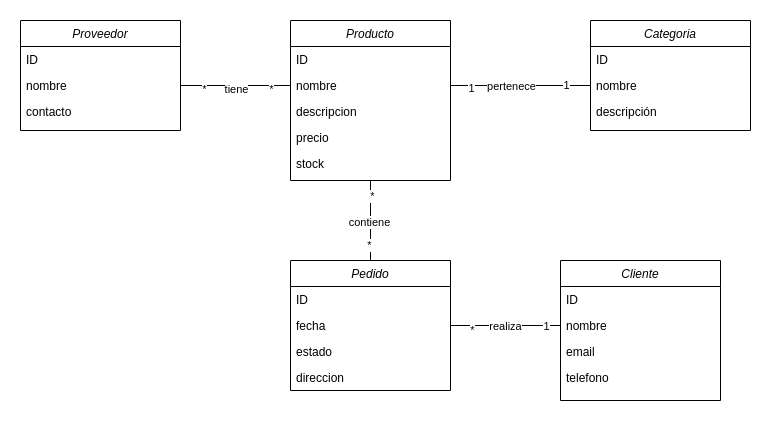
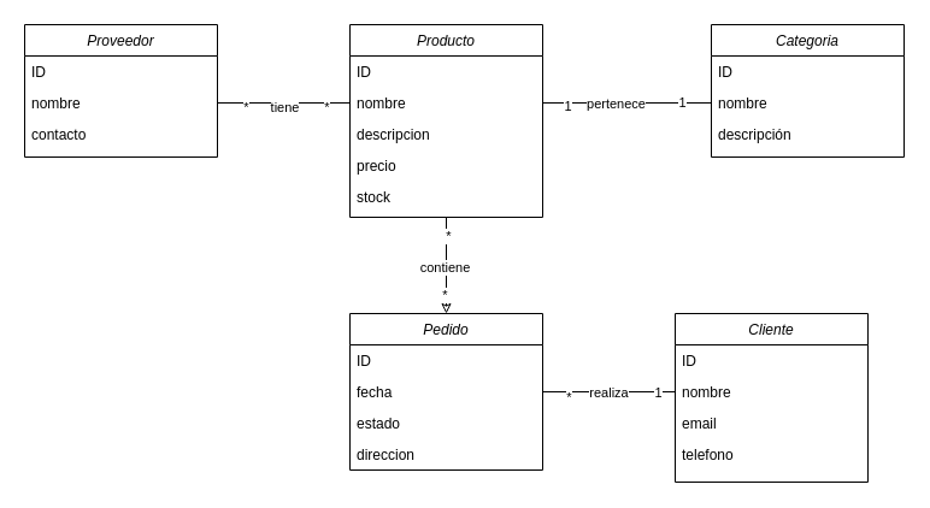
- <mxCell id="2" style="edgeStyle=orthogonalEdgeStyle;rounded=0;orthogonalLoop=1;jettySize=auto;html=1;exitX=0.5;exitY=1;exitDx=0;exitDy=0;entryX=0.5;entryY=0;entryDx=0;entryDy=0;endArrow=none;endFill=0;" edge="1" parent="1" source="6" target="17"><mxGeometry relative="1" as="geometry" /></mxCell>
+ <mxCell id="2" style="edgeStyle=orthogonalEdgeStyle;rounded=0;orthogonalLoop=1;jettySize=auto;html=1;exitX=0.5;exitY=1;exitDx=0;exitDy=0;entryX=0.5;entryY=0;entryDx=0;entryDy=0;endArrow=classic;endFill=0;" edge="1" parent="1" source="6" target="17"><mxGeometry relative="1" as="geometry" /></mxCell>
